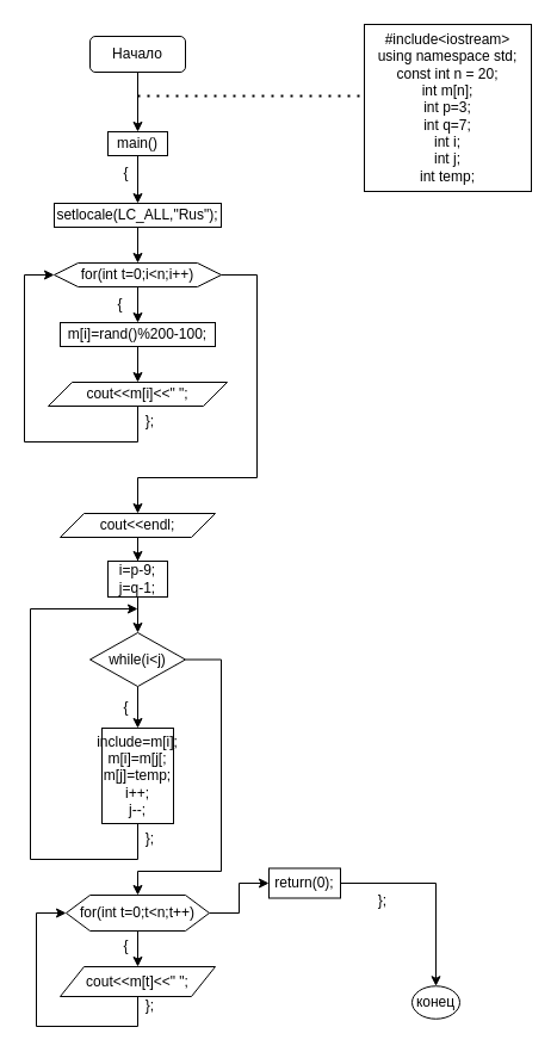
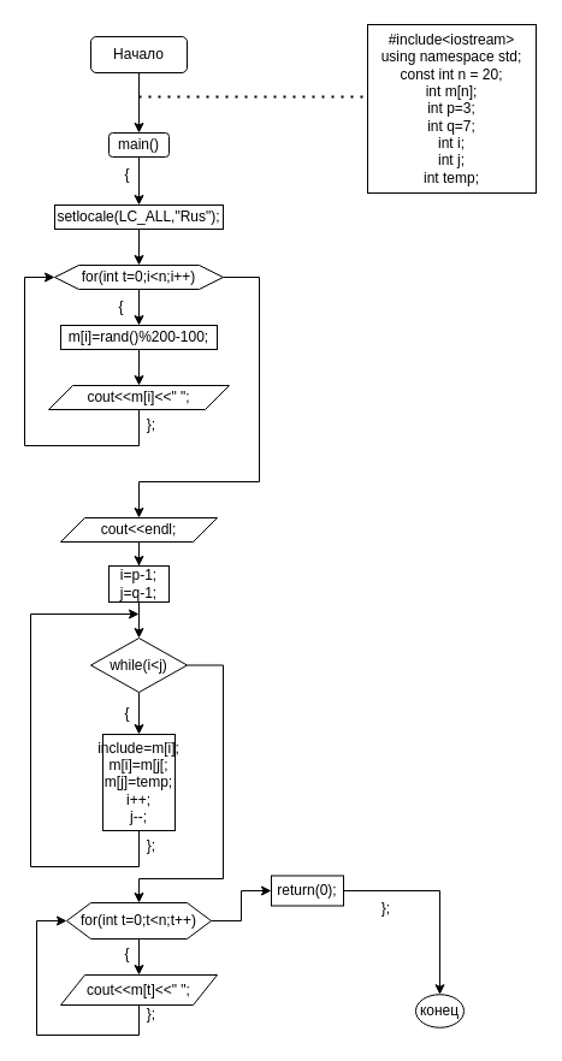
- <mxCell id="5" value="main()" style="rounded=0;whiteSpace=wrap;html=1;" vertex="1" parent="1"><mxGeometry x="90" y="110" width="50" height="20" as="geometry" /></mxCell>
+ <mxCell id="5" value="main()" style="whiteSpace=wrap;html=1;rounded=1;" vertex="1" parent="1"><mxGeometry x="90" y="110" width="50" height="20" as="geometry" /></mxCell>
- <mxCell id="20" value="i=p-9;&lt;br&gt;j=q-1;" style="whiteSpace=wrap;html=1;" vertex="1" parent="1"><mxGeometry x="90" y="470" width="50" height="30" as="geometry" /></mxCell>
+ <mxCell id="20" value="i=p-1;&lt;br&gt;j=q-1;" style="whiteSpace=wrap;html=1;" vertex="1" parent="1"><mxGeometry x="90" y="470" width="50" height="30" as="geometry" /></mxCell>
